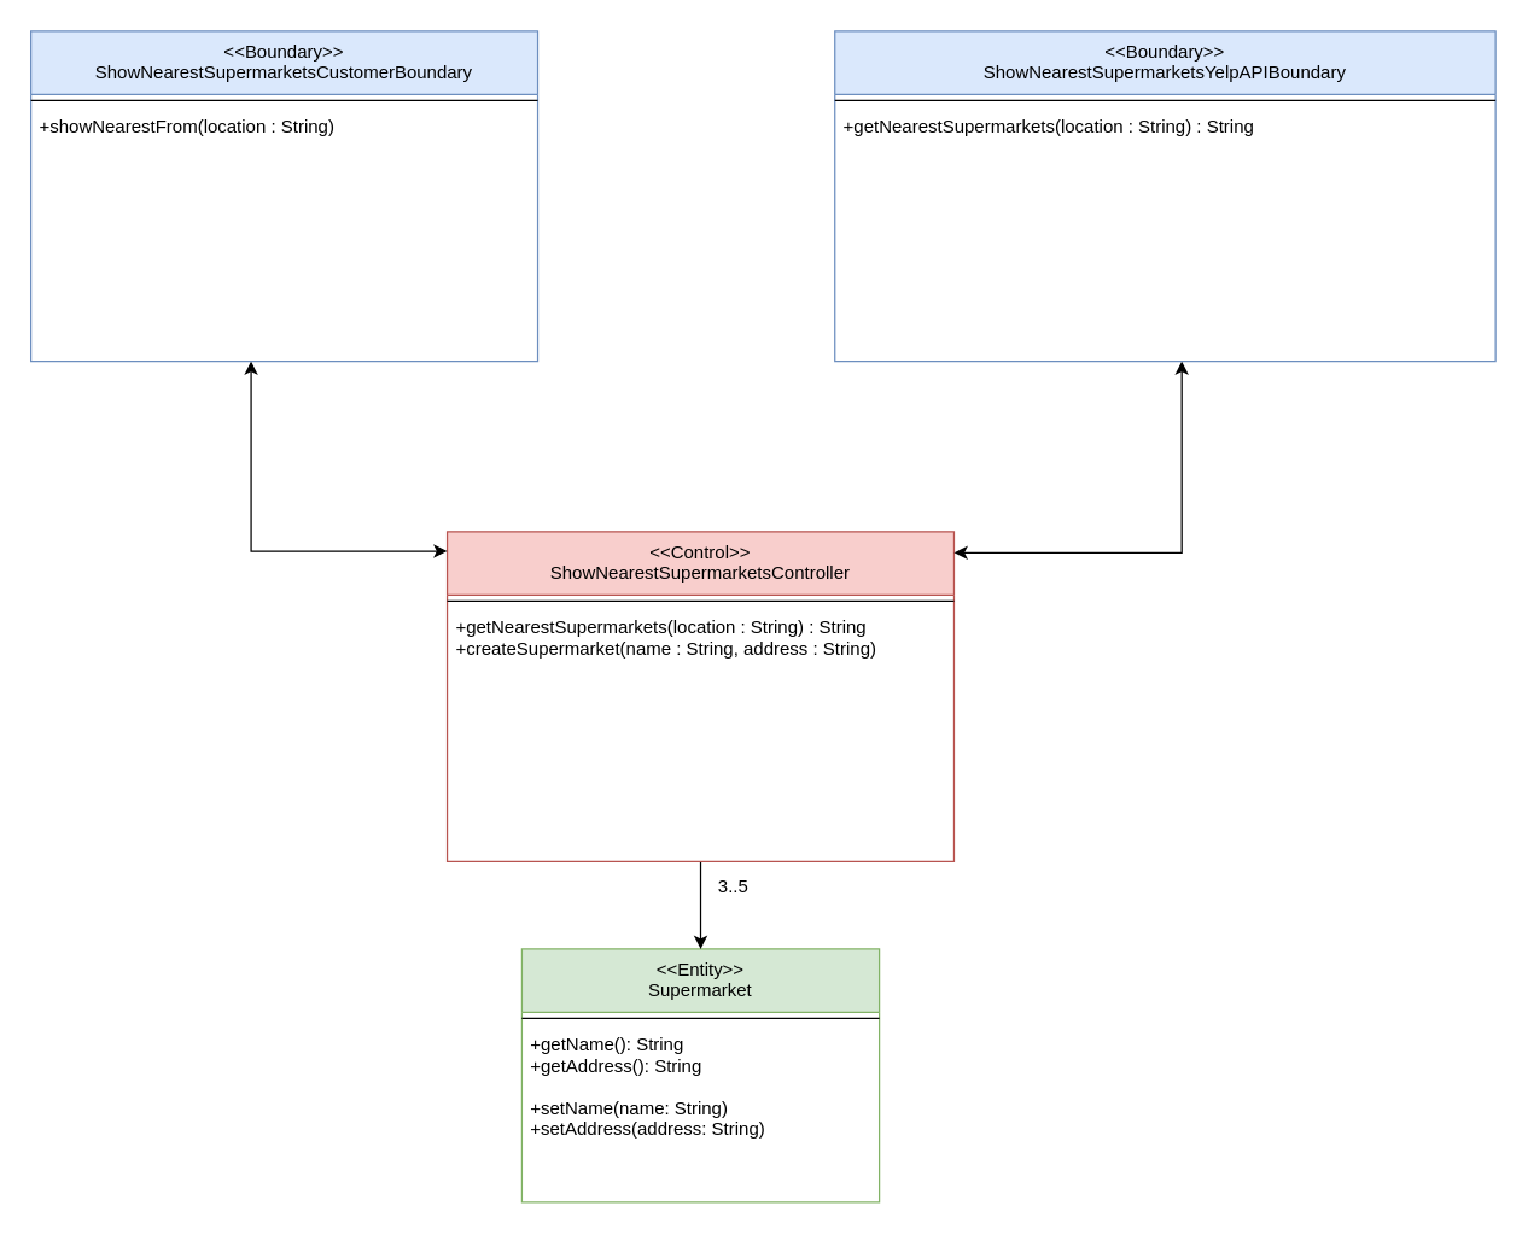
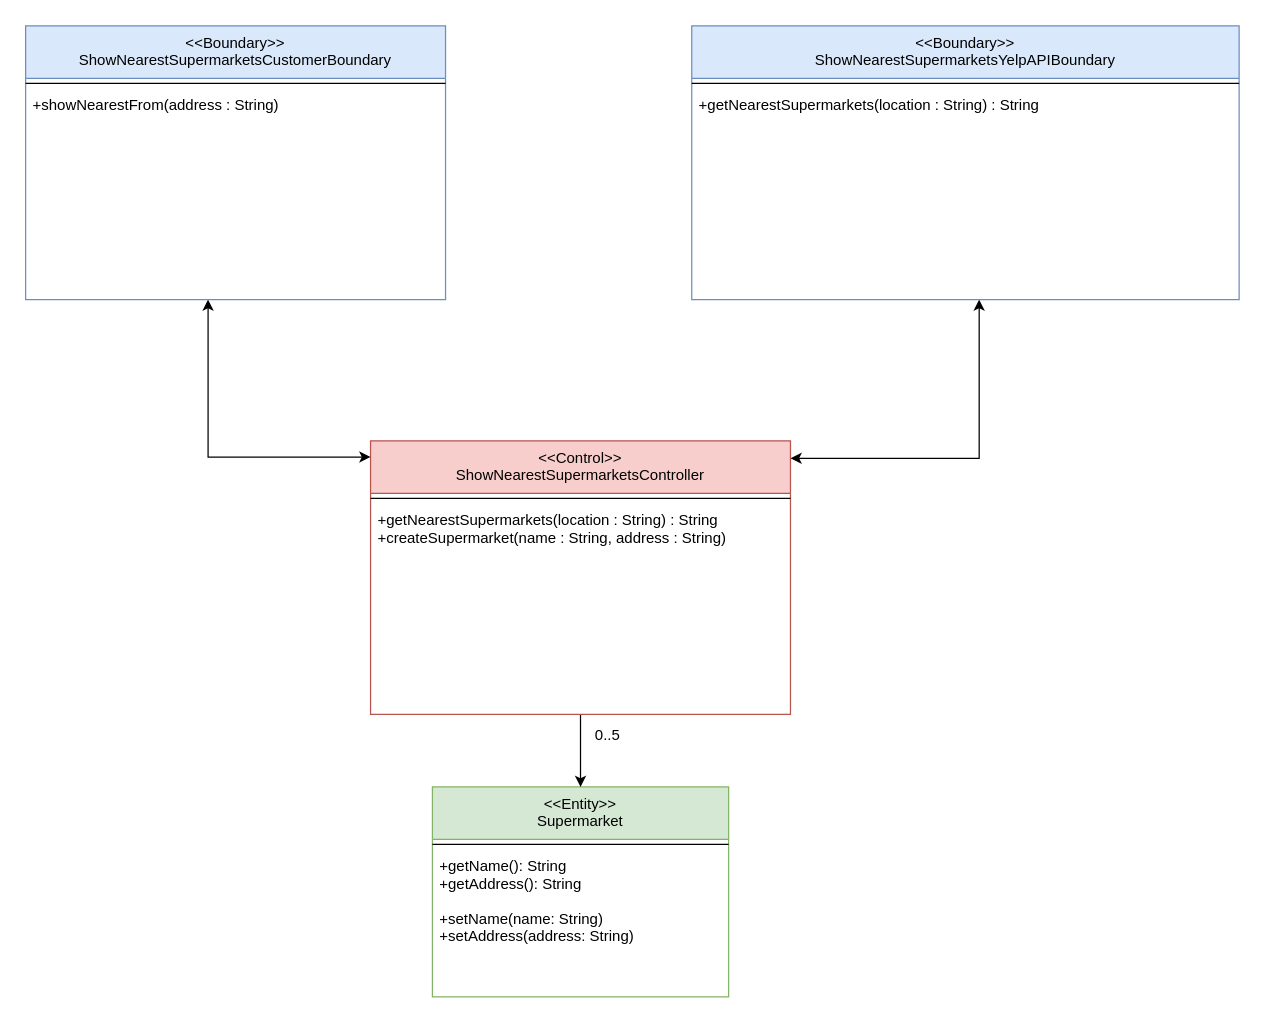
- <mxCell id="12" value="+showNearestFrom(location : String)" style="text;align=left;verticalAlign=top;spacingLeft=4;spacingRight=4;overflow=hidden;rotatable=0;points=[[0,0.5],[1,0.5]];portConstraint=eastwest;" parent="10" vertex="1"><mxGeometry y="50" width="336" height="118" as="geometry" /></mxCell>
+ <mxCell id="12" value="+showNearestFrom(address : String)" style="text;align=left;verticalAlign=top;spacingLeft=4;spacingRight=4;overflow=hidden;rotatable=0;points=[[0,0.5],[1,0.5]];portConstraint=eastwest;" parent="10" vertex="1"><mxGeometry y="50" width="336" height="118" as="geometry" /></mxCell>
- <mxCell id="17" value="3..5" style="text;html=1;strokeColor=none;fillColor=none;align=center;verticalAlign=middle;whiteSpace=wrap;rounded=0;" parent="1" vertex="1"><mxGeometry x="456" y="573" width="60" height="30" as="geometry" /></mxCell>
+ <mxCell id="17" value="0..5" style="text;html=1;strokeColor=none;fillColor=none;align=center;verticalAlign=middle;whiteSpace=wrap;rounded=0;" parent="1" vertex="1"><mxGeometry x="456" y="573" width="60" height="30" as="geometry" /></mxCell>
